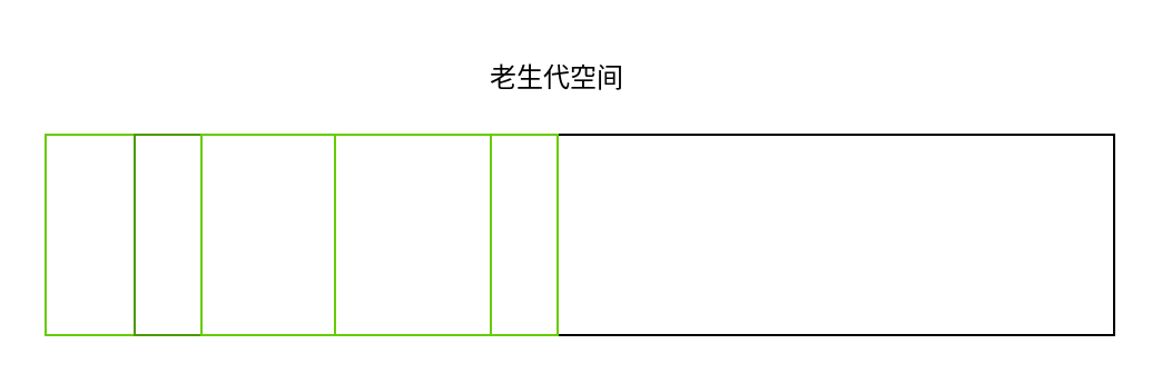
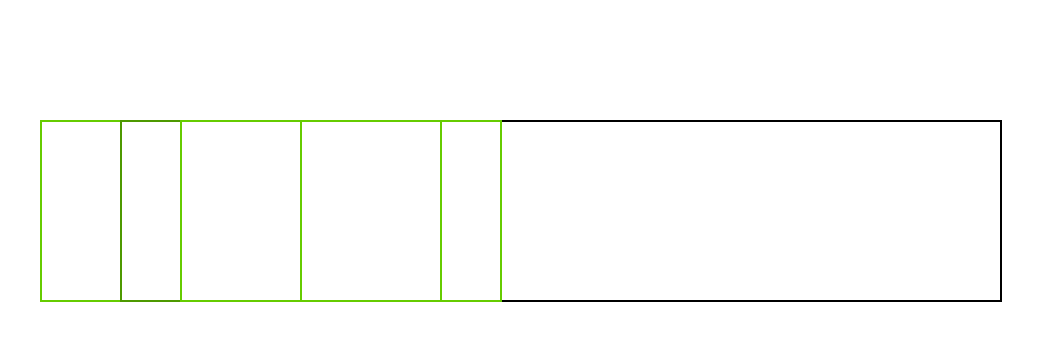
- <mxCell id="3" value="老生代空间" style="text;html=1;strokeColor=none;fillColor=none;align=center;verticalAlign=middle;whiteSpace=wrap;rounded=0;" parent="1" vertex="1"><mxGeometry x="190" y="20" width="120" height="30" as="geometry" /></mxCell>
